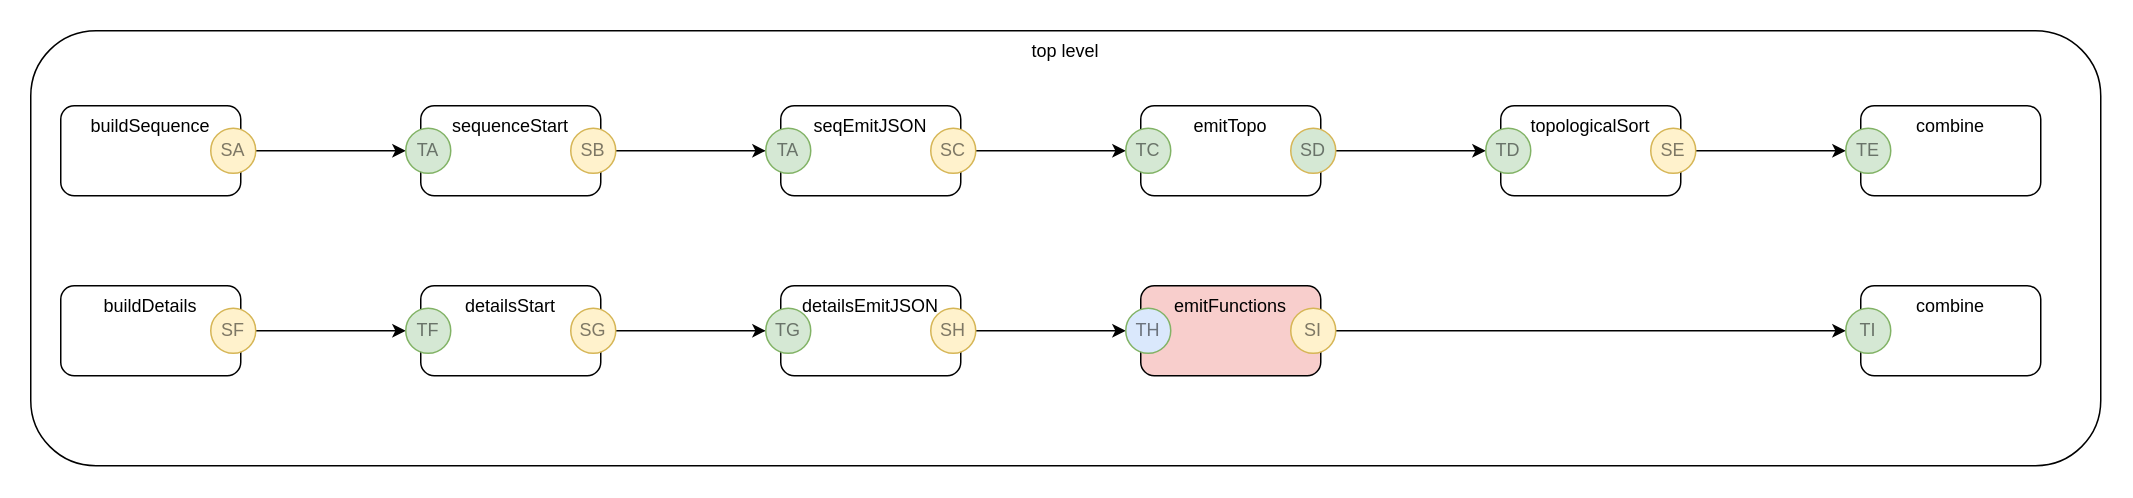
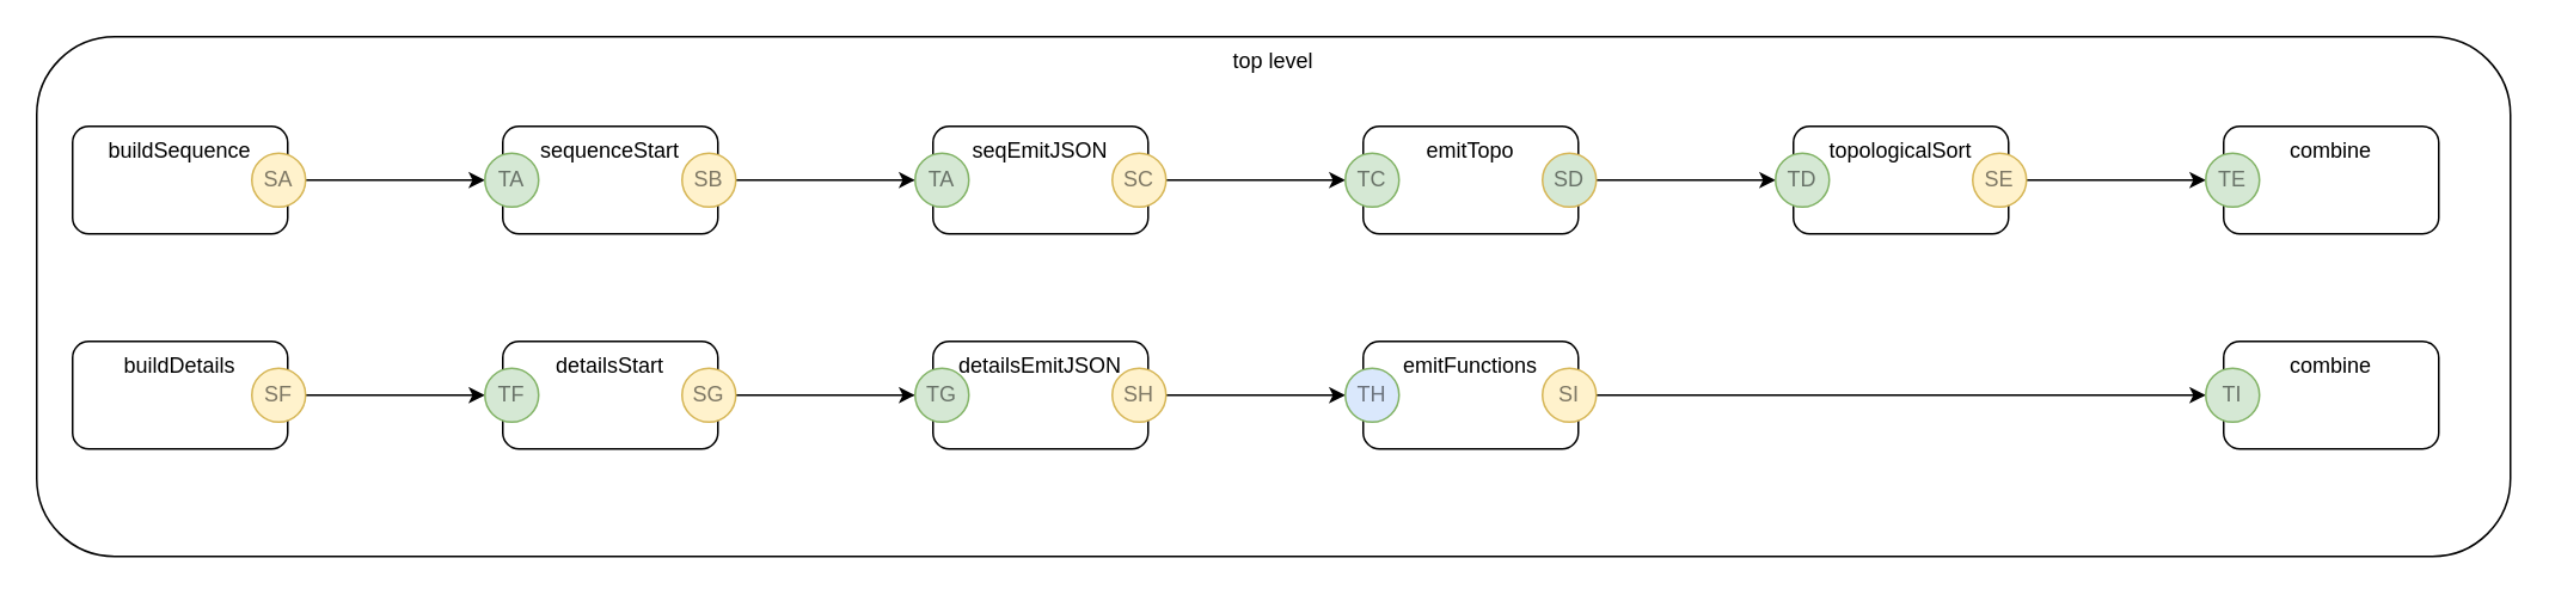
- <mxCell id="29" value="emitFunctions" style="rounded=1;whiteSpace=wrap;html=1;verticalAlign=top;fillColor=#f8cecc;" vertex="1" parent="1"><mxGeometry x="760" y="190" width="120" height="60" as="geometry" /></mxCell>
+ <mxCell id="29" value="emitFunctions" style="rounded=1;whiteSpace=wrap;html=1;verticalAlign=top;" vertex="1" parent="1"><mxGeometry x="760" y="190" width="120" height="60" as="geometry" /></mxCell>
